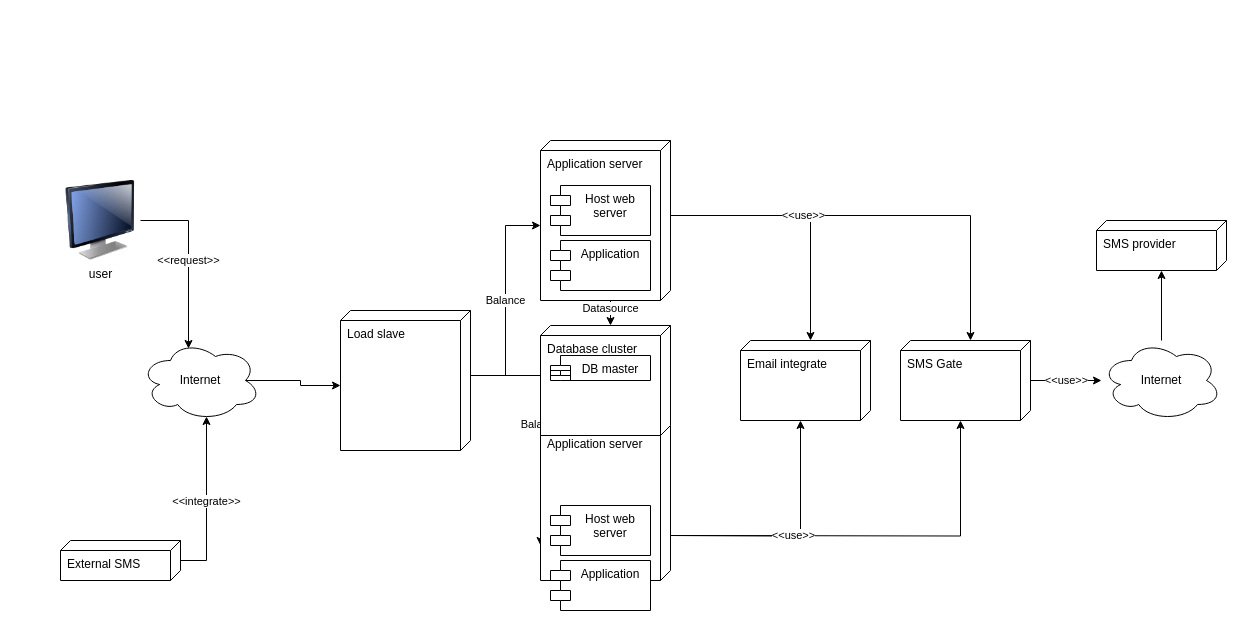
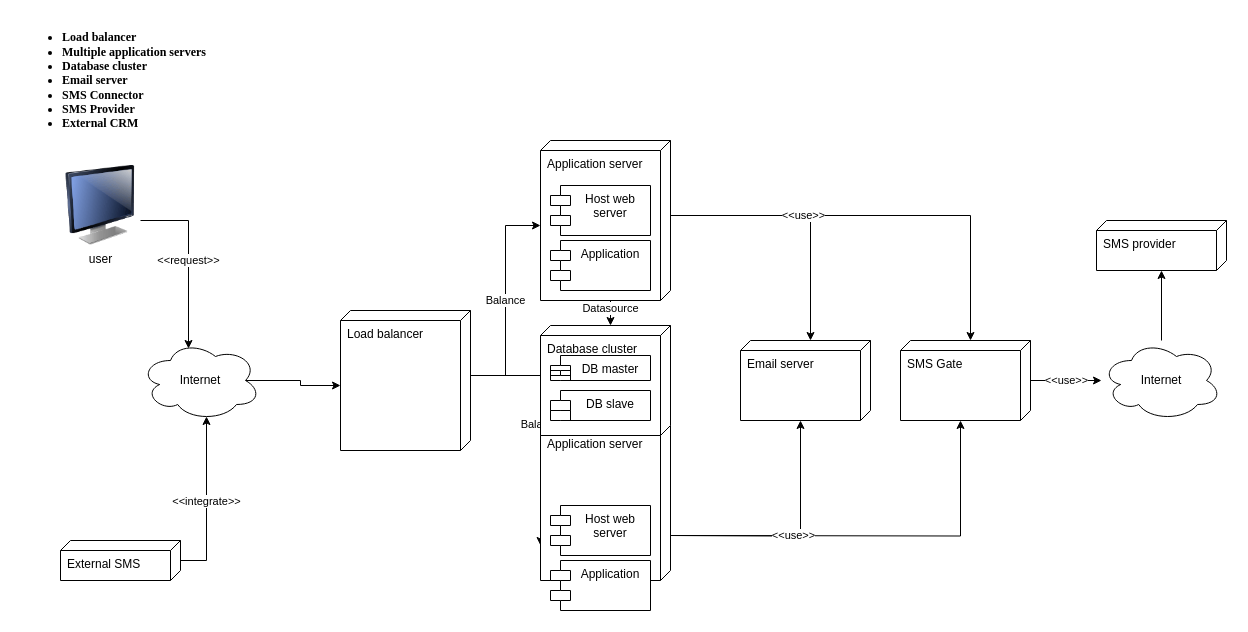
+ <mxCell id="2" value="&lt;ul&gt;&lt;li&gt;Load balancer&lt;/li&gt;&lt;li&gt;Multiple application servers&lt;/li&gt;&lt;li&gt;Database cluster&lt;/li&gt;&lt;li&gt;Email server&lt;/li&gt;&lt;li&gt;SMS Connector&lt;/li&gt;&lt;li&gt;SMS Provider&lt;/li&gt;&lt;li&gt;External CRM&lt;/li&gt;&lt;/ul&gt;" style="text;html=1;strokeColor=none;fillColor=none;align=left;verticalAlign=middle;whiteSpace=wrap;rounded=0;fontFamily=Coming Soon;fontSource=https%3A%2F%2Ffonts.googleapis.com%2Fcss%3Ffamily%3DComing%2BSoon;fontStyle=1" parent="1" vertex="1"><mxGeometry x="20" y="20" width="200" height="120" as="geometry" /></mxCell>
- <mxCell id="9" value="user" style="image;html=1;image=img/lib/clip_art/computers/Monitor_128x128.png" vertex="1" parent="1"><mxGeometry x="60" y="180" width="80" height="80" as="geometry" /></mxCell>
+ <mxCell id="9" value="user" style="image;html=1;image=img/lib/clip_art/computers/Monitor_128x128.png" vertex="1" parent="1"><mxGeometry x="60" y="165" width="80" height="80" as="geometry" /></mxCell>
- <mxCell id="5" value="Load slave" style="verticalAlign=top;align=left;shape=cube;size=10;direction=south;fontStyle=0;html=1;boundedLbl=1;spacingLeft=5;whiteSpace=wrap;" vertex="1" parent="1"><mxGeometry x="340" y="310" width="130" height="140" as="geometry" /></mxCell>
+ <mxCell id="5" value="Load balancer" style="verticalAlign=top;align=left;shape=cube;size=10;direction=south;fontStyle=0;html=1;boundedLbl=1;spacingLeft=5;whiteSpace=wrap;" vertex="1" parent="1"><mxGeometry x="340" y="310" width="130" height="140" as="geometry" /></mxCell>
- <mxCell id="27" value="Email integrate" style="verticalAlign=top;align=left;shape=cube;size=10;direction=south;fontStyle=0;html=1;boundedLbl=1;spacingLeft=5;whiteSpace=wrap;" vertex="1" parent="1"><mxGeometry x="740" y="340" width="130" height="80" as="geometry" /></mxCell>
+ <mxCell id="27" value="Email server" style="verticalAlign=top;align=left;shape=cube;size=10;direction=south;fontStyle=0;html=1;boundedLbl=1;spacingLeft=5;whiteSpace=wrap;" vertex="1" parent="1"><mxGeometry x="740" y="340" width="130" height="80" as="geometry" /></mxCell>
+ <mxCell id="26" value="DB slave" style="shape=module;align=left;spacingLeft=20;align=center;verticalAlign=top;whiteSpace=wrap;html=1;" vertex="1" parent="1"><mxGeometry x="550" y="390" width="100" height="30" as="geometry" /></mxCell>
